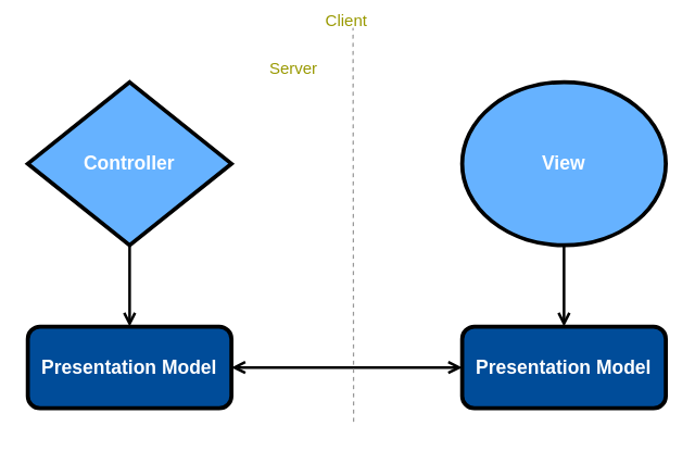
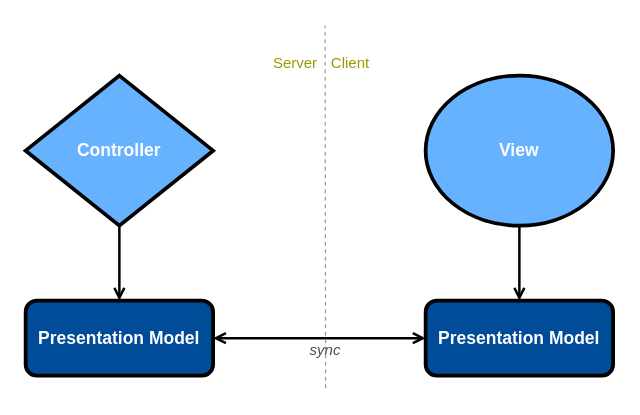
- <mxCell id="11" value="Client" style="text;html=1;strokeColor=none;fillColor=none;align=center;verticalAlign=middle;whiteSpace=wrap;rounded=0;fontColor=#999900;fontStyle=0" vertex="1" parent="1"><mxGeometry x="235" y="5" width="40" height="20" as="geometry" /></mxCell>
+ <mxCell id="11" value="Client" style="text;html=1;strokeColor=none;fillColor=none;align=center;verticalAlign=middle;whiteSpace=wrap;rounded=0;fontColor=#999900;fontStyle=0" vertex="1" parent="1"><mxGeometry x="260" y="40" width="40" height="20" as="geometry" /></mxCell>
- <mxCell id="12" value="Server" style="text;html=1;strokeColor=none;fillColor=none;align=center;verticalAlign=middle;whiteSpace=wrap;rounded=0;fontColor=#999900;fontStyle=0" vertex="1" parent="1"><mxGeometry x="196" y="40" width="40" height="20" as="geometry" /></mxCell>
+ <mxCell id="12" value="Server" style="text;html=1;strokeColor=none;fillColor=none;align=center;verticalAlign=middle;whiteSpace=wrap;rounded=0;fontColor=#999900;fontStyle=0" vertex="1" parent="1"><mxGeometry x="216" y="40" width="40" height="20" as="geometry" /></mxCell>
+ <mxCell id="9" value="sync" style="text;html=1;strokeColor=none;fillColor=none;align=center;verticalAlign=middle;whiteSpace=wrap;rounded=0;fontColor=#4D4D4D;fontStyle=2" vertex="1" parent="1"><mxGeometry x="240" y="270" width="40" height="20" as="geometry" /></mxCell>
